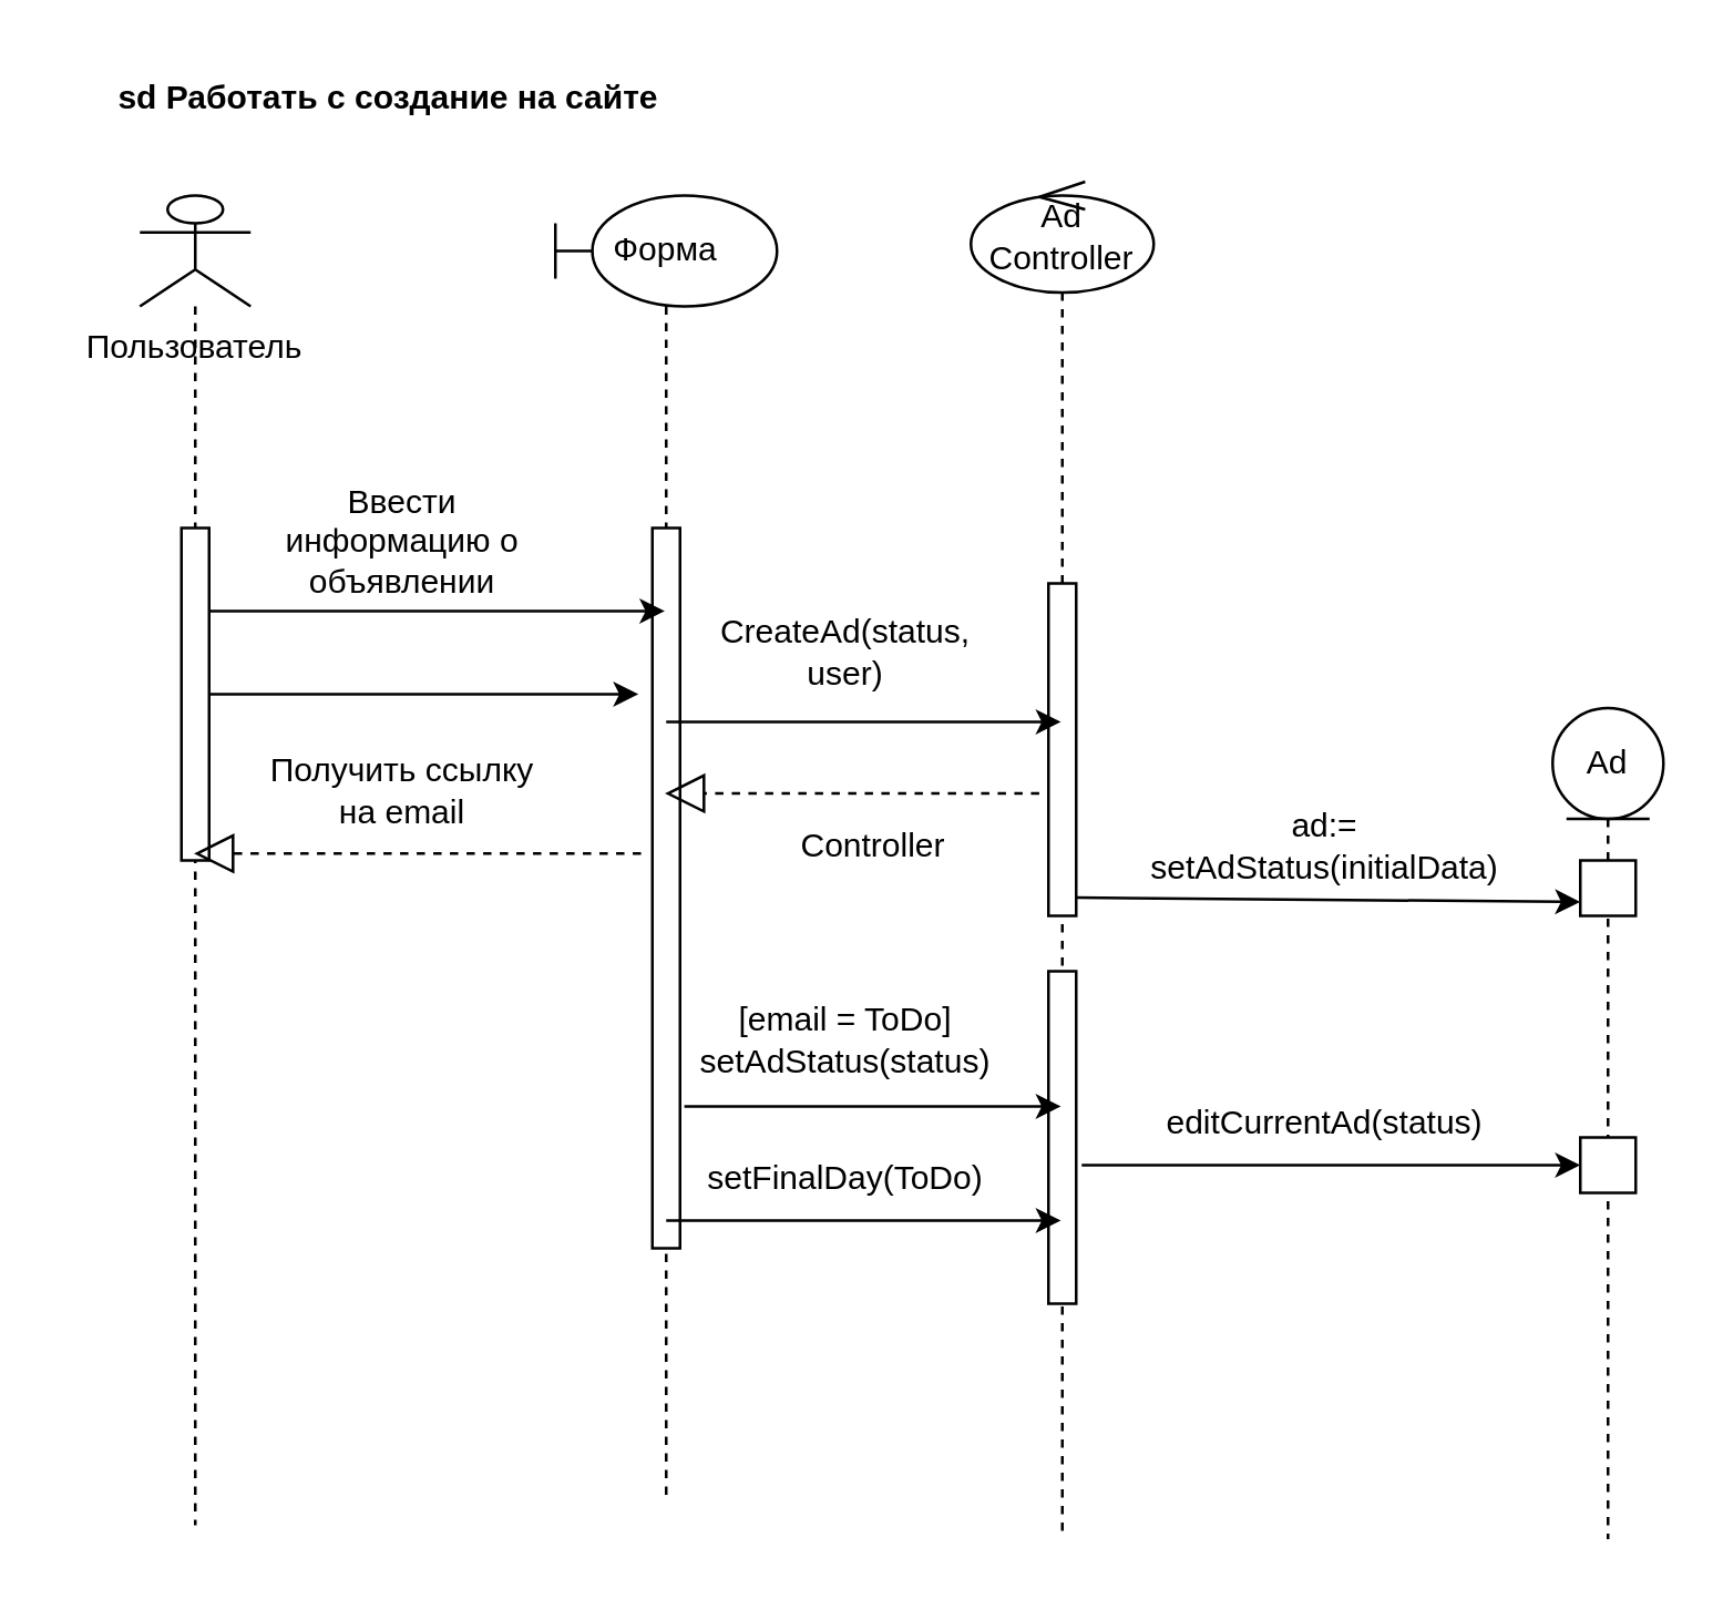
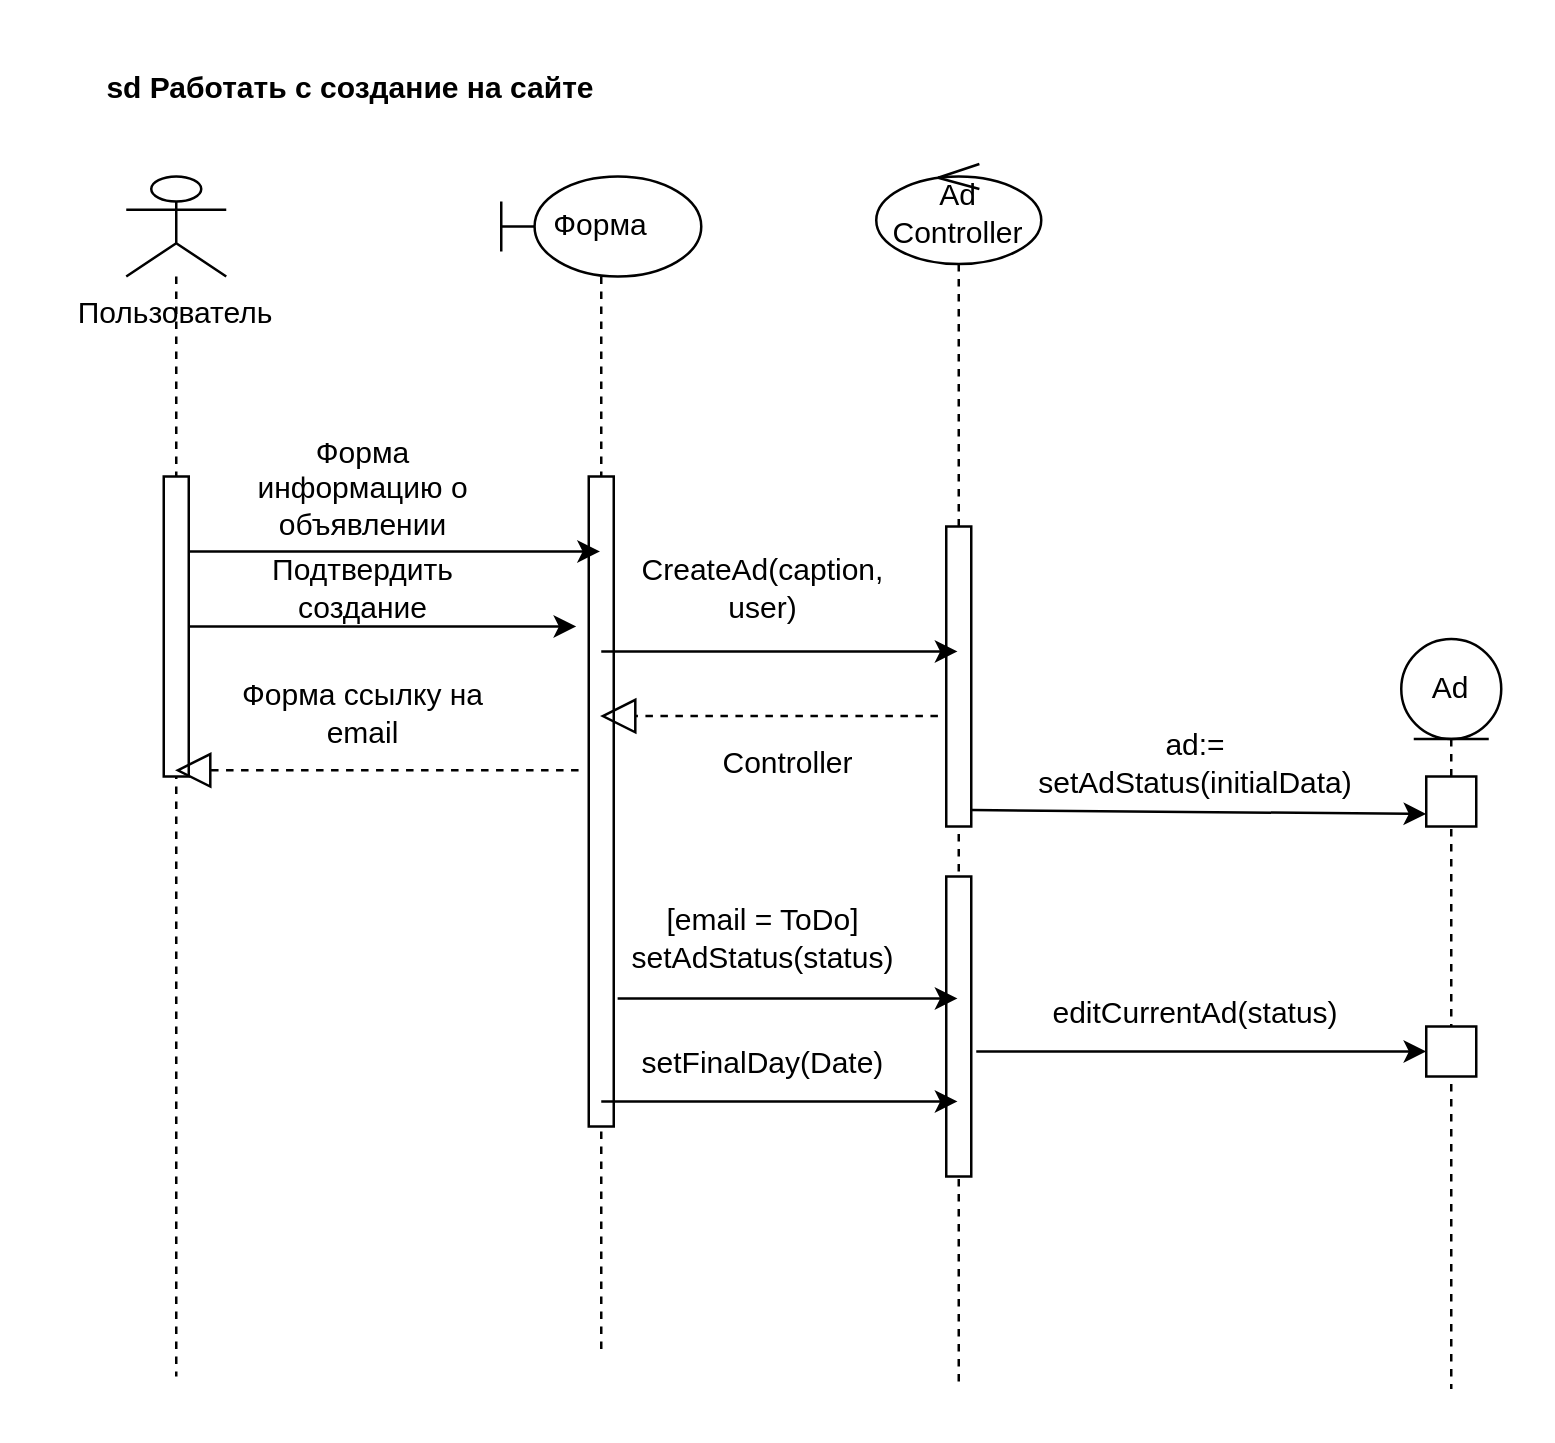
- <mxCell id="13" value="Ввести информацию о объявлении" style="text;html=1;strokeColor=none;fillColor=none;align=center;verticalAlign=middle;whiteSpace=wrap;rounded=0;" vertex="1" parent="1"><mxGeometry x="90" y="180" width="110" height="30" as="geometry" /></mxCell>
+ <mxCell id="13" value="Форма информацию о объявлении" style="text;html=1;strokeColor=none;fillColor=none;align=center;verticalAlign=middle;whiteSpace=wrap;rounded=0;" vertex="1" parent="1"><mxGeometry x="90" y="180" width="110" height="30" as="geometry" /></mxCell>
+ <mxCell id="16" value="Подтвердить создание" style="text;html=1;strokeColor=none;fillColor=none;align=center;verticalAlign=middle;whiteSpace=wrap;rounded=0;" vertex="1" parent="1"><mxGeometry x="90" y="220" width="110" height="30" as="geometry" /></mxCell>
- <mxCell id="20" value="CreateAd(status, user)" style="text;html=1;strokeColor=none;fillColor=none;align=center;verticalAlign=middle;whiteSpace=wrap;rounded=0;" vertex="1" parent="1"><mxGeometry x="250" y="220" width="110" height="30" as="geometry" /></mxCell>
+ <mxCell id="20" value="CreateAd(caption, user)" style="text;html=1;strokeColor=none;fillColor=none;align=center;verticalAlign=middle;whiteSpace=wrap;rounded=0;" vertex="1" parent="1"><mxGeometry x="250" y="220" width="110" height="30" as="geometry" /></mxCell>
- <mxCell id="17" value="Получить ссылку на email" style="text;html=1;strokeColor=none;fillColor=none;align=center;verticalAlign=middle;whiteSpace=wrap;rounded=0;" vertex="1" parent="1"><mxGeometry x="90" y="270" width="110" height="30" as="geometry" /></mxCell>
+ <mxCell id="17" value="Форма ссылку на email" style="text;html=1;strokeColor=none;fillColor=none;align=center;verticalAlign=middle;whiteSpace=wrap;rounded=0;" vertex="1" parent="1"><mxGeometry x="90" y="270" width="110" height="30" as="geometry" /></mxCell>
- <mxCell id="29" value="setFinalDay(ToDo)" style="text;html=1;strokeColor=none;fillColor=none;align=center;verticalAlign=middle;whiteSpace=wrap;rounded=0;" vertex="1" parent="1"><mxGeometry x="250" y="410" width="110" height="30" as="geometry" /></mxCell>
+ <mxCell id="29" value="setFinalDay(Date)" style="text;html=1;strokeColor=none;fillColor=none;align=center;verticalAlign=middle;whiteSpace=wrap;rounded=0;" vertex="1" parent="1"><mxGeometry x="250" y="410" width="110" height="30" as="geometry" /></mxCell>
